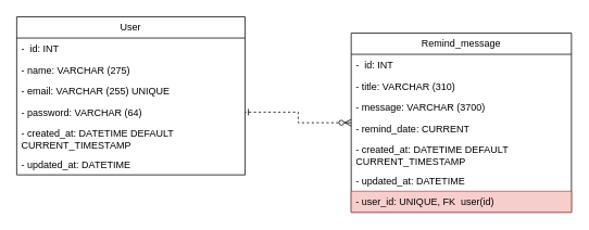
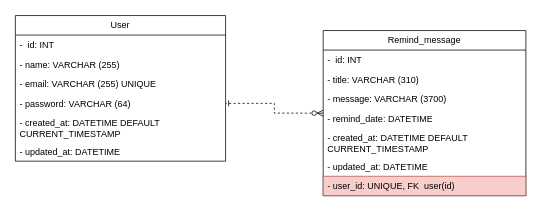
- <mxCell id="4" value="- name: VARCHAR (275)" style="text;align=left;verticalAlign=top;spacingLeft=4;spacingRight=4;overflow=hidden;rotatable=0;points=[[0,0.5],[1,0.5]];portConstraint=eastwest;whiteSpace=wrap;html=1;" parent="2" vertex="1"><mxGeometry y="52" width="280" height="26" as="geometry" /></mxCell>
+ <mxCell id="4" value="- name: VARCHAR (255)" style="text;align=left;verticalAlign=top;spacingLeft=4;spacingRight=4;overflow=hidden;rotatable=0;points=[[0,0.5],[1,0.5]];portConstraint=eastwest;whiteSpace=wrap;html=1;" parent="2" vertex="1"><mxGeometry y="52" width="280" height="26" as="geometry" /></mxCell>
- <mxCell id="14" value="- remind_date: CURRENT" style="text;align=left;verticalAlign=top;spacingLeft=4;spacingRight=4;overflow=hidden;rotatable=0;points=[[0,0.5],[1,0.5]];portConstraint=eastwest;whiteSpace=wrap;html=1;" parent="10" vertex="1"><mxGeometry y="104" width="270" height="26" as="geometry" /></mxCell>
+ <mxCell id="14" value="- remind_date: DATETIME" style="text;align=left;verticalAlign=top;spacingLeft=4;spacingRight=4;overflow=hidden;rotatable=0;points=[[0,0.5],[1,0.5]];portConstraint=eastwest;whiteSpace=wrap;html=1;" parent="10" vertex="1"><mxGeometry y="104" width="270" height="26" as="geometry" /></mxCell>
